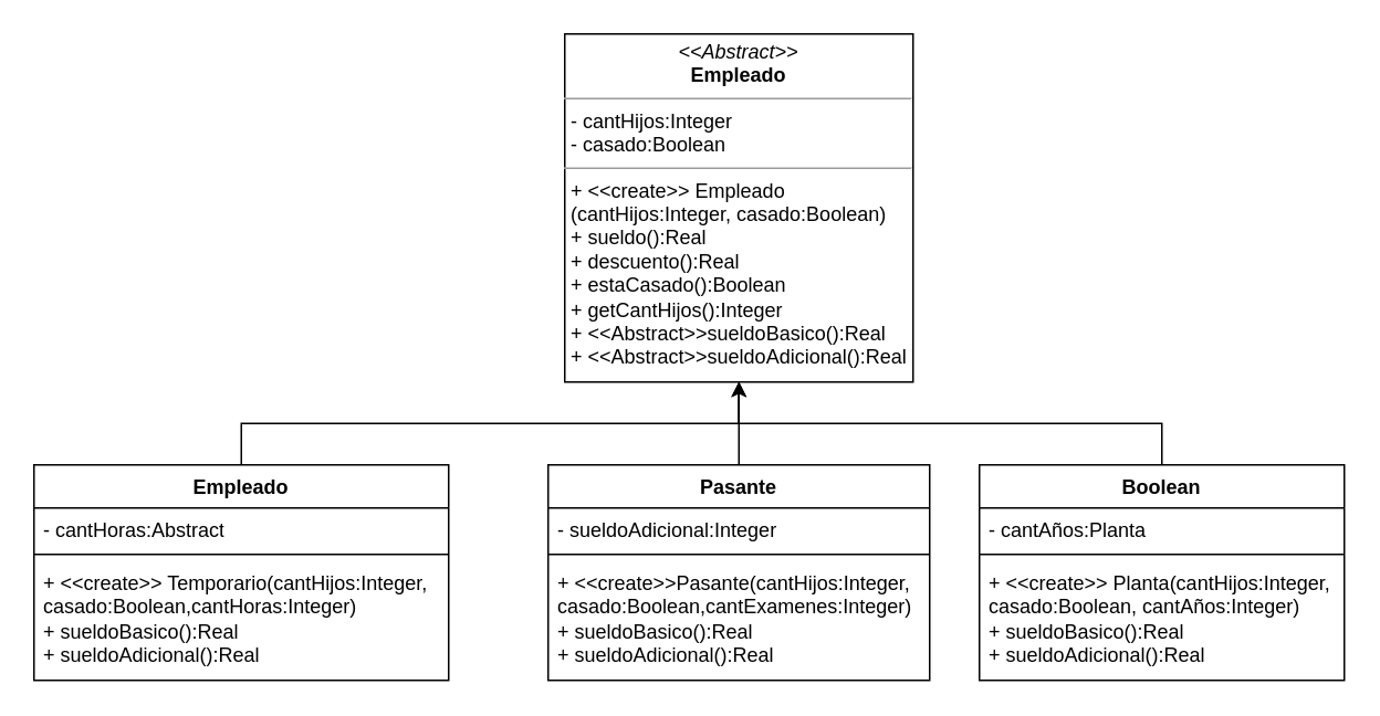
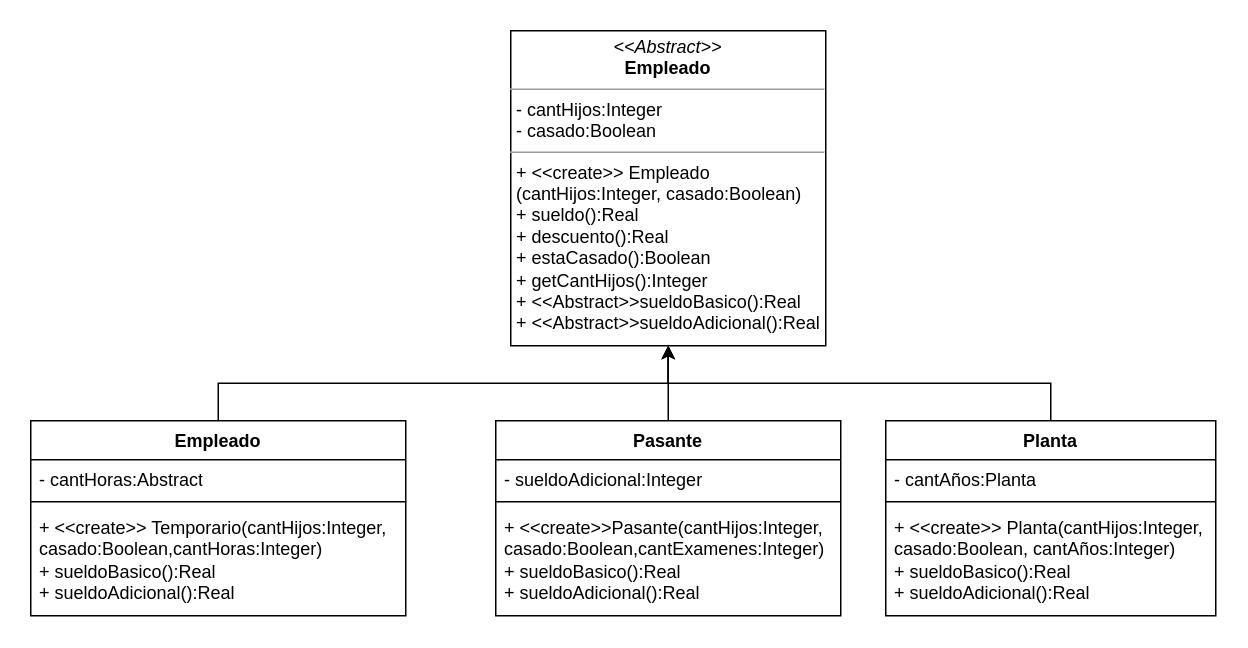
- <mxCell id="11" value="Boolean" style="swimlane;fontStyle=1;align=center;verticalAlign=top;childLayout=stackLayout;horizontal=1;startSize=26;horizontalStack=0;resizeParent=1;resizeParentMax=0;resizeLast=0;collapsible=1;marginBottom=0;whiteSpace=wrap;html=1;" vertex="1" parent="1"><mxGeometry x="590" y="280" width="220" height="130" as="geometry" /></mxCell>
+ <mxCell id="11" value="Planta" style="swimlane;fontStyle=1;align=center;verticalAlign=top;childLayout=stackLayout;horizontal=1;startSize=26;horizontalStack=0;resizeParent=1;resizeParentMax=0;resizeLast=0;collapsible=1;marginBottom=0;whiteSpace=wrap;html=1;" vertex="1" parent="1"><mxGeometry x="590" y="280" width="220" height="130" as="geometry" /></mxCell>
